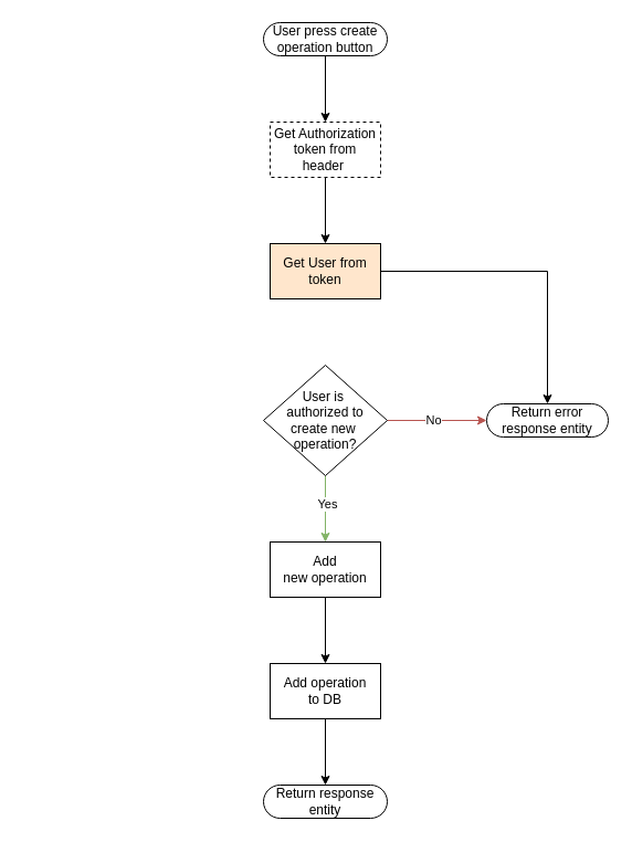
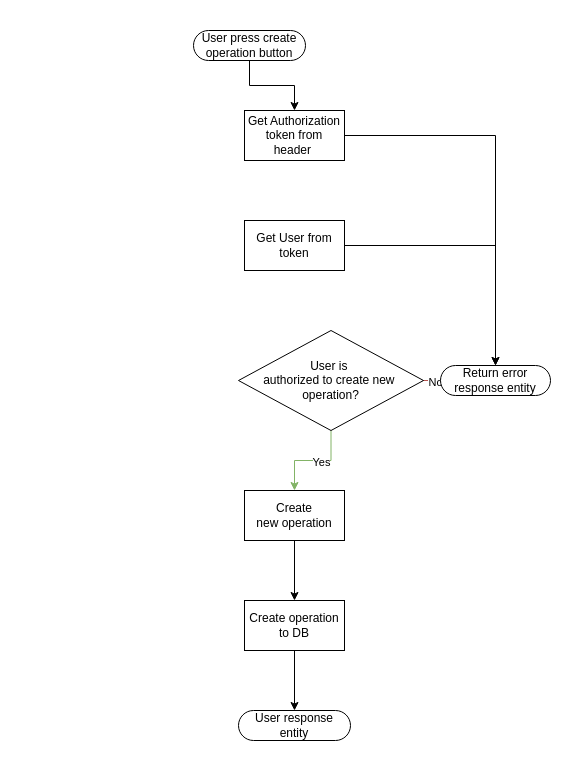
- <mxCell id="5" value="User press create operation button" style="html=1;dashed=0;whiteSpace=wrap;shape=mxgraph.dfd.start" vertex="1" parent="1"><mxGeometry x="238" y="20" width="112" height="30" as="geometry" /></mxCell>
+ <mxCell id="5" value="User press create operation button" style="html=1;dashed=0;whiteSpace=wrap;shape=mxgraph.dfd.start" vertex="1" parent="1"><mxGeometry x="193" y="30" width="112" height="30" as="geometry" /></mxCell>
- <mxCell id="12" value="Get Authorization token from header&amp;nbsp;" style="html=1;dashed=1;whiteSpace=wrap;" vertex="1" parent="1"><mxGeometry x="244" y="110" width="100" height="50" as="geometry" /></mxCell>
+ <mxCell id="12" value="Get Authorization token from header&amp;nbsp;" style="html=1;dashed=0;whiteSpace=wrap;" vertex="1" parent="1"><mxGeometry x="244" y="110" width="100" height="50" as="geometry" /></mxCell>
- <mxCell id="11" style="edgeStyle=orthogonalEdgeStyle;rounded=0;orthogonalLoop=1;jettySize=auto;html=1;" edge="1" parent="1" source="12" target="19"><mxGeometry relative="1" as="geometry" /></mxCell>
+ <mxCell id="11" style="edgeStyle=orthogonalEdgeStyle;rounded=0;orthogonalLoop=1;jettySize=auto;html=1;" edge="1" parent="1" source="12" target="20"><mxGeometry relative="1" as="geometry" /></mxCell>
- <mxCell id="19" value="Get User from token" style="html=1;dashed=0;whiteSpace=wrap;fillColor=#ffe6cc;" vertex="1" parent="1"><mxGeometry x="244" y="220" width="100" height="50" as="geometry" /></mxCell>
+ <mxCell id="19" value="Get User from token" style="html=1;dashed=0;whiteSpace=wrap;" vertex="1" parent="1"><mxGeometry x="244" y="220" width="100" height="50" as="geometry" /></mxCell>
- <mxCell id="17" value="&lt;div&gt;User&amp;nbsp;is&amp;nbsp;&lt;/div&gt;&lt;div&gt;authorized to create&amp;nbsp;new&amp;nbsp;&lt;/div&gt;&lt;div&gt;operation?&lt;/div&gt;" style="shape=rhombus;html=1;dashed=0;whiteSpace=wrap;perimeter=rhombusPerimeter;" vertex="1" parent="1"><mxGeometry x="238" y="330" width="112" height="100" as="geometry" /></mxCell>
+ <mxCell id="17" value="&lt;div&gt;User&amp;nbsp;is&amp;nbsp;&lt;/div&gt;&lt;div&gt;authorized to create&amp;nbsp;new&amp;nbsp;&lt;/div&gt;&lt;div&gt;operation?&lt;/div&gt;" style="shape=rhombus;html=1;dashed=0;whiteSpace=wrap;perimeter=rhombusPerimeter;" vertex="1" parent="1"><mxGeometry x="238" y="330" width="185" height="100" as="geometry" /></mxCell>
- <mxCell id="7" value="Add new&amp;nbsp;operation" style="html=1;dashed=0;whiteSpace=wrap;" vertex="1" parent="1"><mxGeometry x="244" y="490" width="100" height="50" as="geometry" /></mxCell>
+ <mxCell id="7" value="Create new&amp;nbsp;operation" style="html=1;dashed=0;whiteSpace=wrap;" vertex="1" parent="1"><mxGeometry x="244" y="490" width="100" height="50" as="geometry" /></mxCell>
- <mxCell id="9" value="&lt;div&gt;Add&amp;nbsp;operation&lt;/div&gt;&lt;div&gt;to DB&lt;/div&gt;" style="html=1;dashed=0;whiteSpace=wrap;" vertex="1" parent="1"><mxGeometry x="244" y="600" width="100" height="50" as="geometry" /></mxCell>
+ <mxCell id="9" value="&lt;div&gt;Create&amp;nbsp;operation&lt;/div&gt;&lt;div&gt;to DB&lt;/div&gt;" style="html=1;dashed=0;whiteSpace=wrap;" vertex="1" parent="1"><mxGeometry x="244" y="600" width="100" height="50" as="geometry" /></mxCell>
- <mxCell id="10" value="Return response entity" style="html=1;dashed=0;whiteSpace=wrap;shape=mxgraph.dfd.start" vertex="1" parent="1"><mxGeometry x="238" y="710" width="112" height="30" as="geometry" /></mxCell>
+ <mxCell id="10" value="User response entity" style="html=1;dashed=0;whiteSpace=wrap;shape=mxgraph.dfd.start" vertex="1" parent="1"><mxGeometry x="238" y="710" width="112" height="30" as="geometry" /></mxCell>
